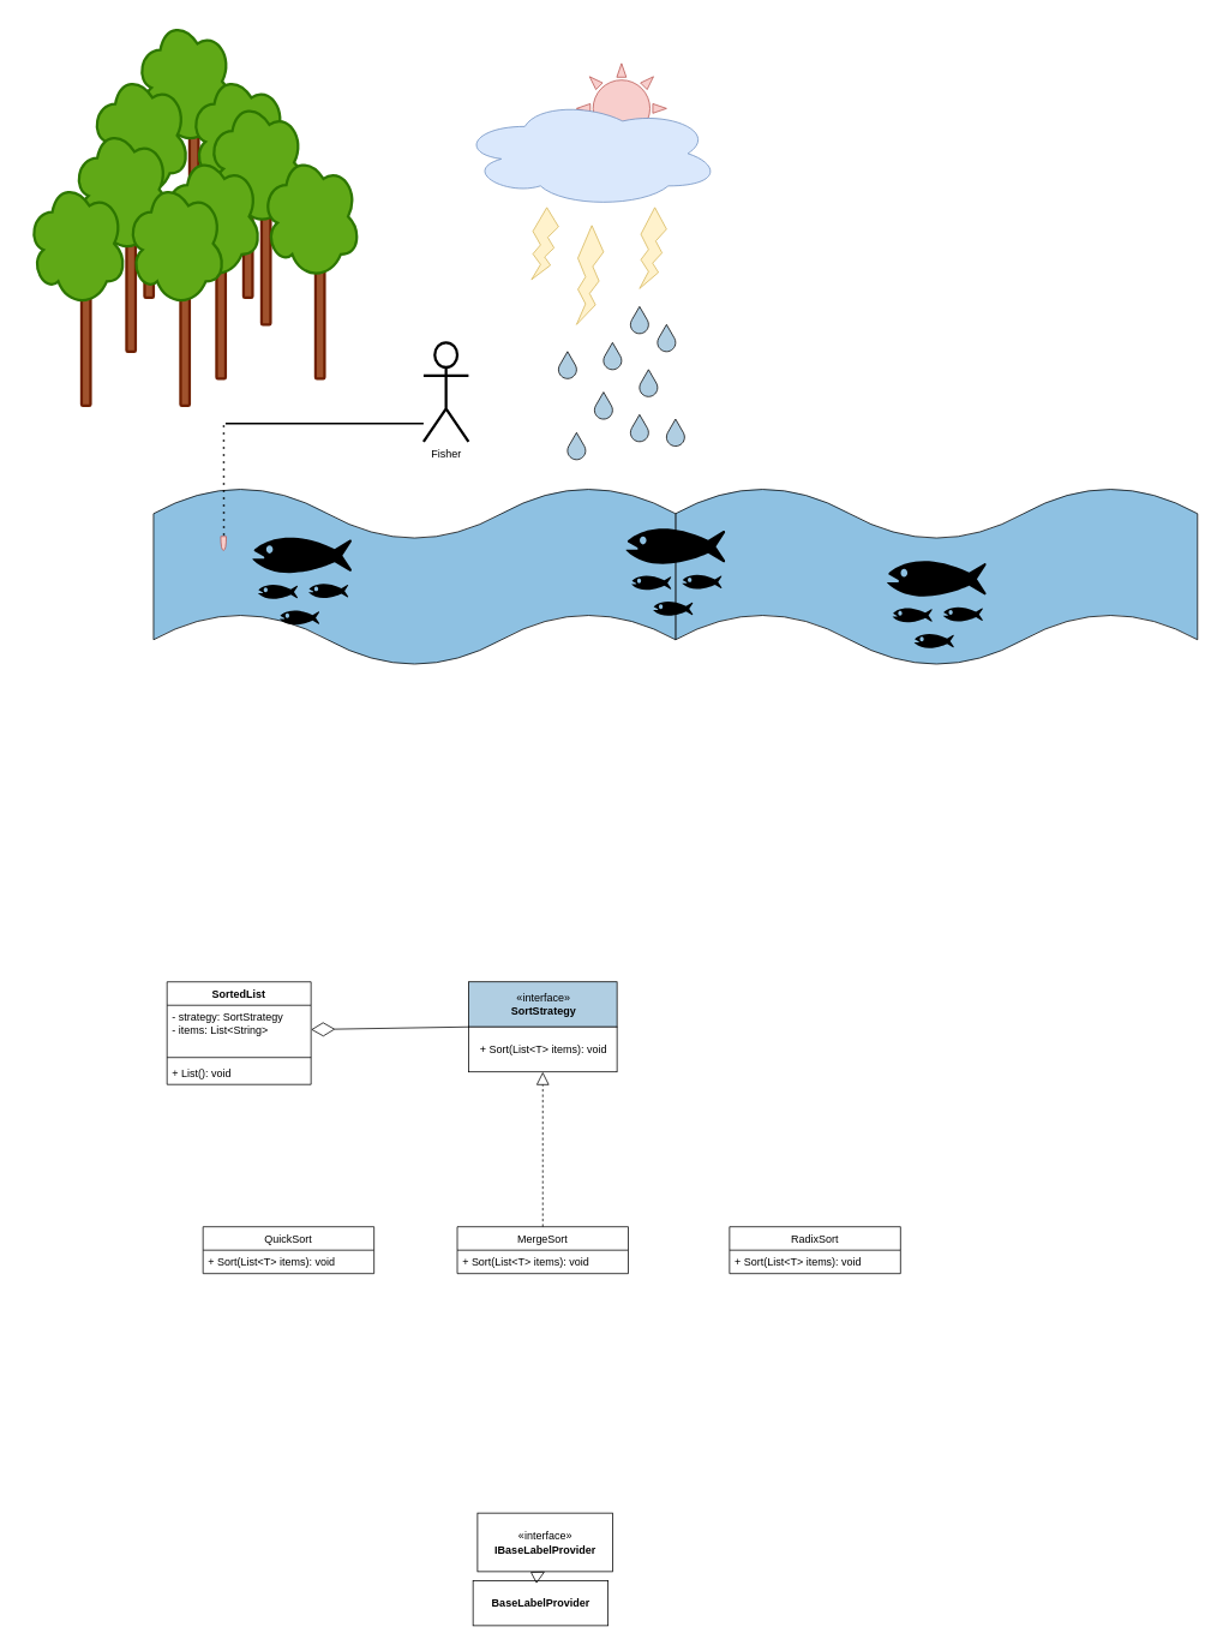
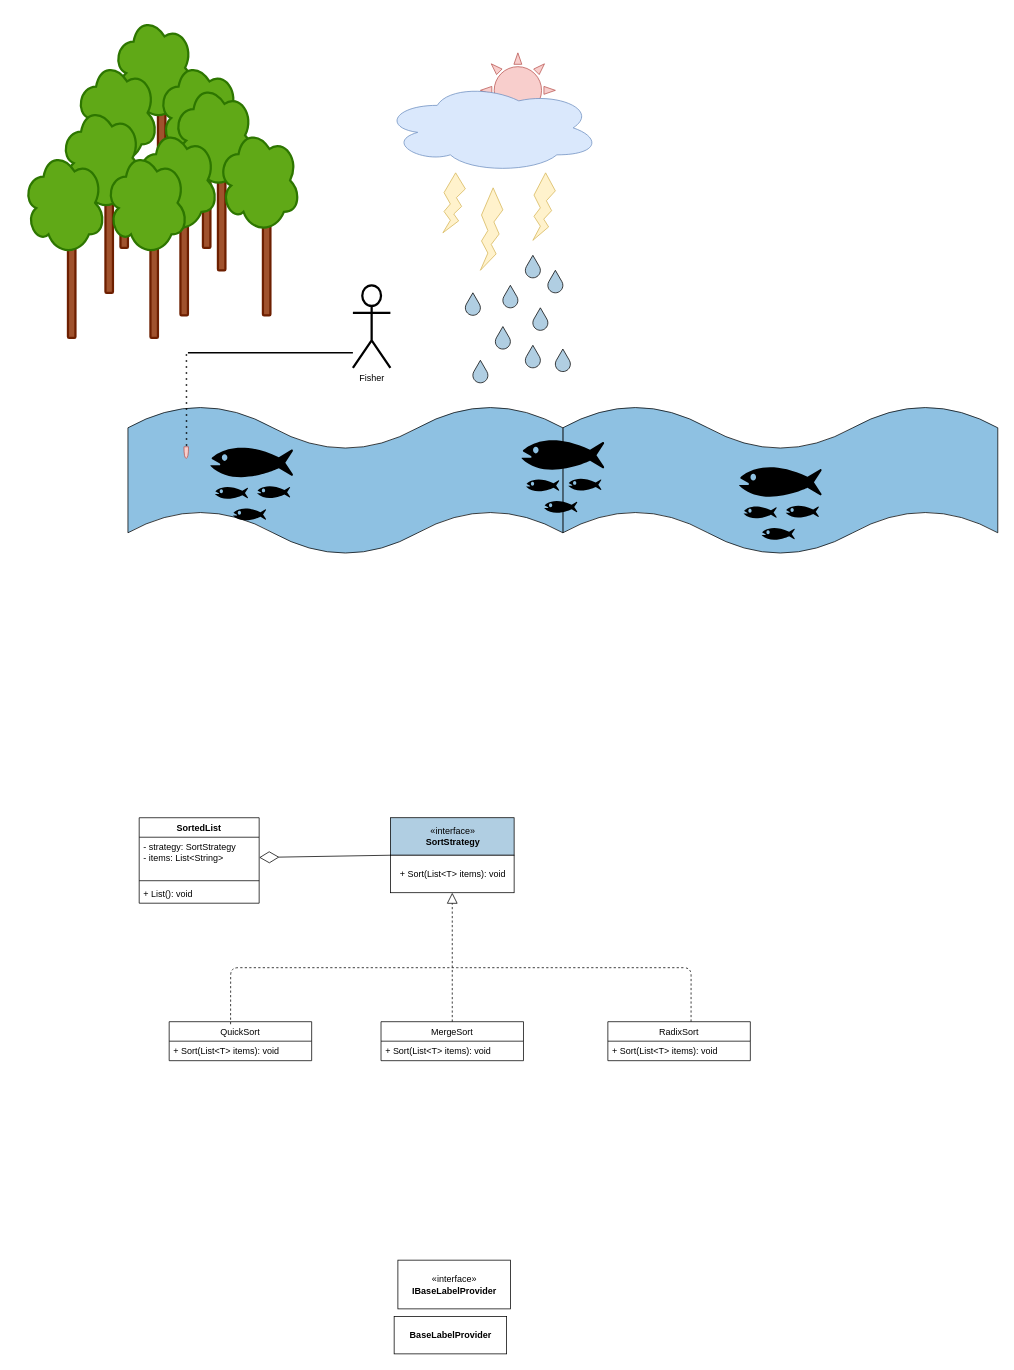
+ <mxCell id="58" value="" style="endArrow=none;dashed=1;html=1;exitX=0.431;exitY=0.066;exitDx=0;exitDy=0;exitPerimeter=0;entryX=0.584;entryY=0.006;entryDx=0;entryDy=0;entryPerimeter=0;" parent="1" source="55" target="53" edge="1"><mxGeometry width="50" height="50" relative="1" as="geometry"><mxPoint x="490" y="1360" as="sourcePoint" /><mxPoint x="540" y="1310" as="targetPoint" /><Array as="points"><mxPoint x="307" y="1290" /><mxPoint x="610" y="1290" /><mxPoint x="921" y="1290" /></Array></mxGeometry></mxCell>
- <mxCell id="61" value="" style="endArrow=block;dashed=1;endFill=0;endSize=12;html=1;exitX=0.449;exitY=-0.067;exitDx=0;exitDy=0;exitPerimeter=0;entryX=0.5;entryY=1;entryDx=0;entryDy=0;" parent="1" source="60" target="59" edge="1"><mxGeometry width="160" relative="1" as="geometry"><mxPoint x="520" y="1730" as="sourcePoint" /><mxPoint x="680" y="1730" as="targetPoint" /></mxGeometry></mxCell>
